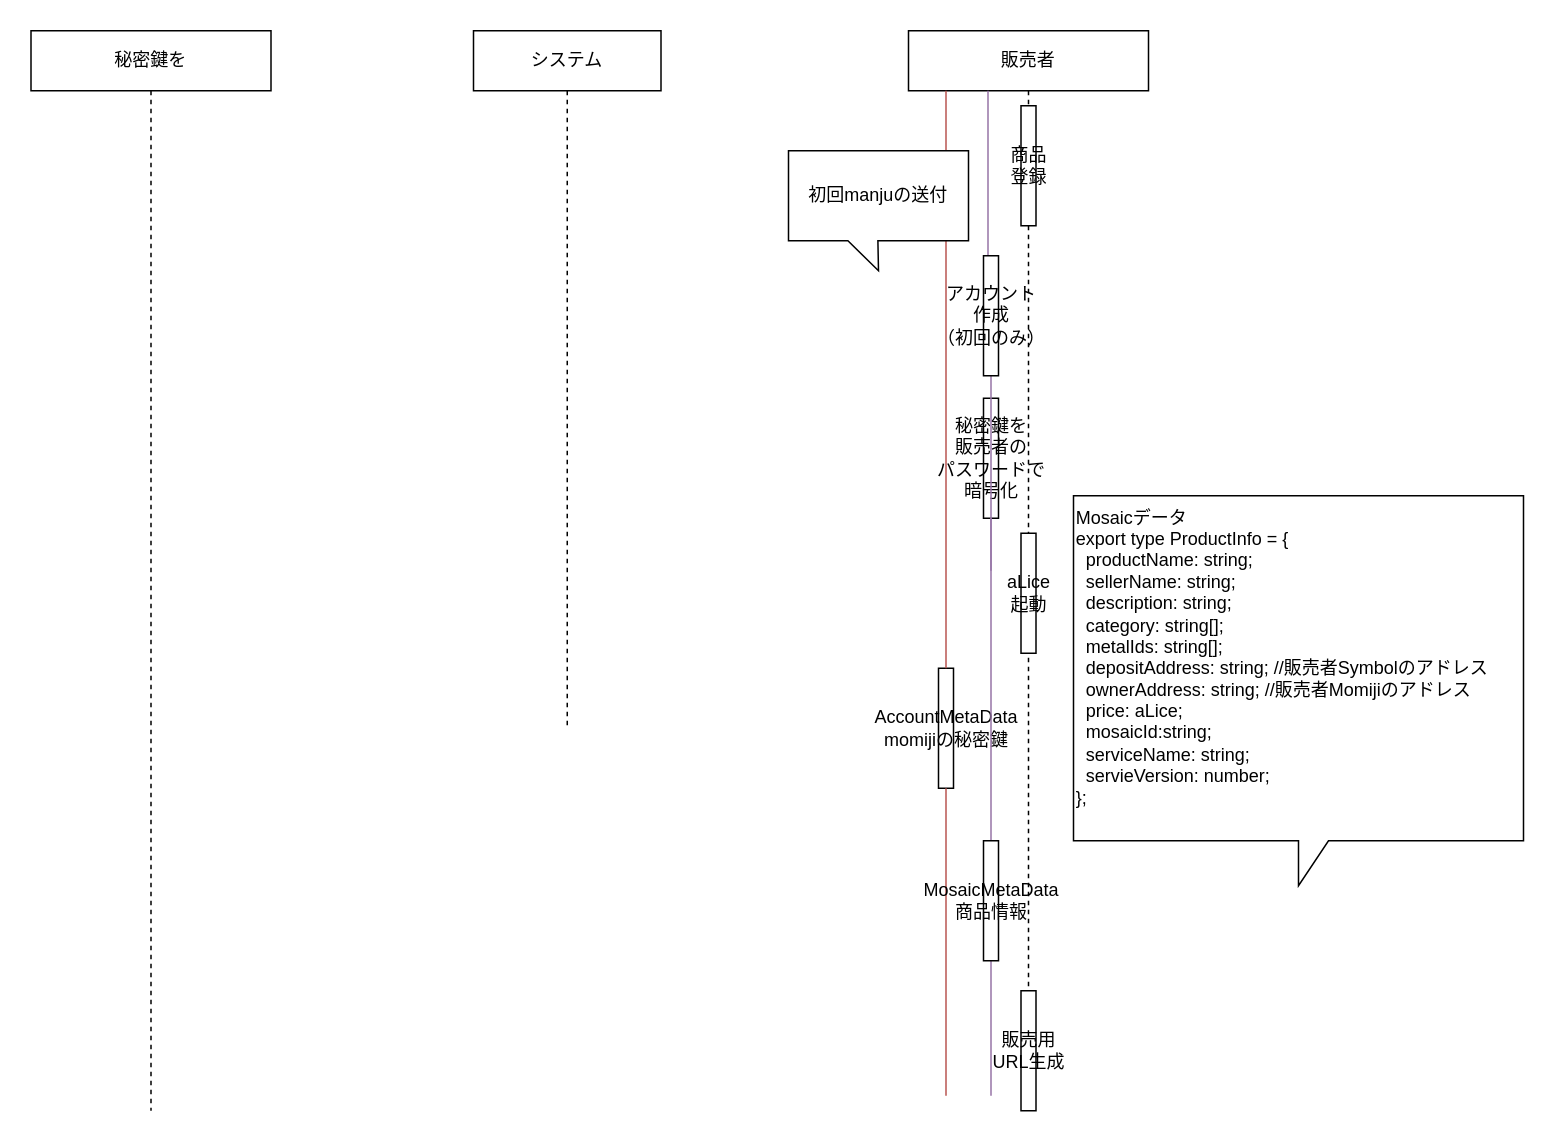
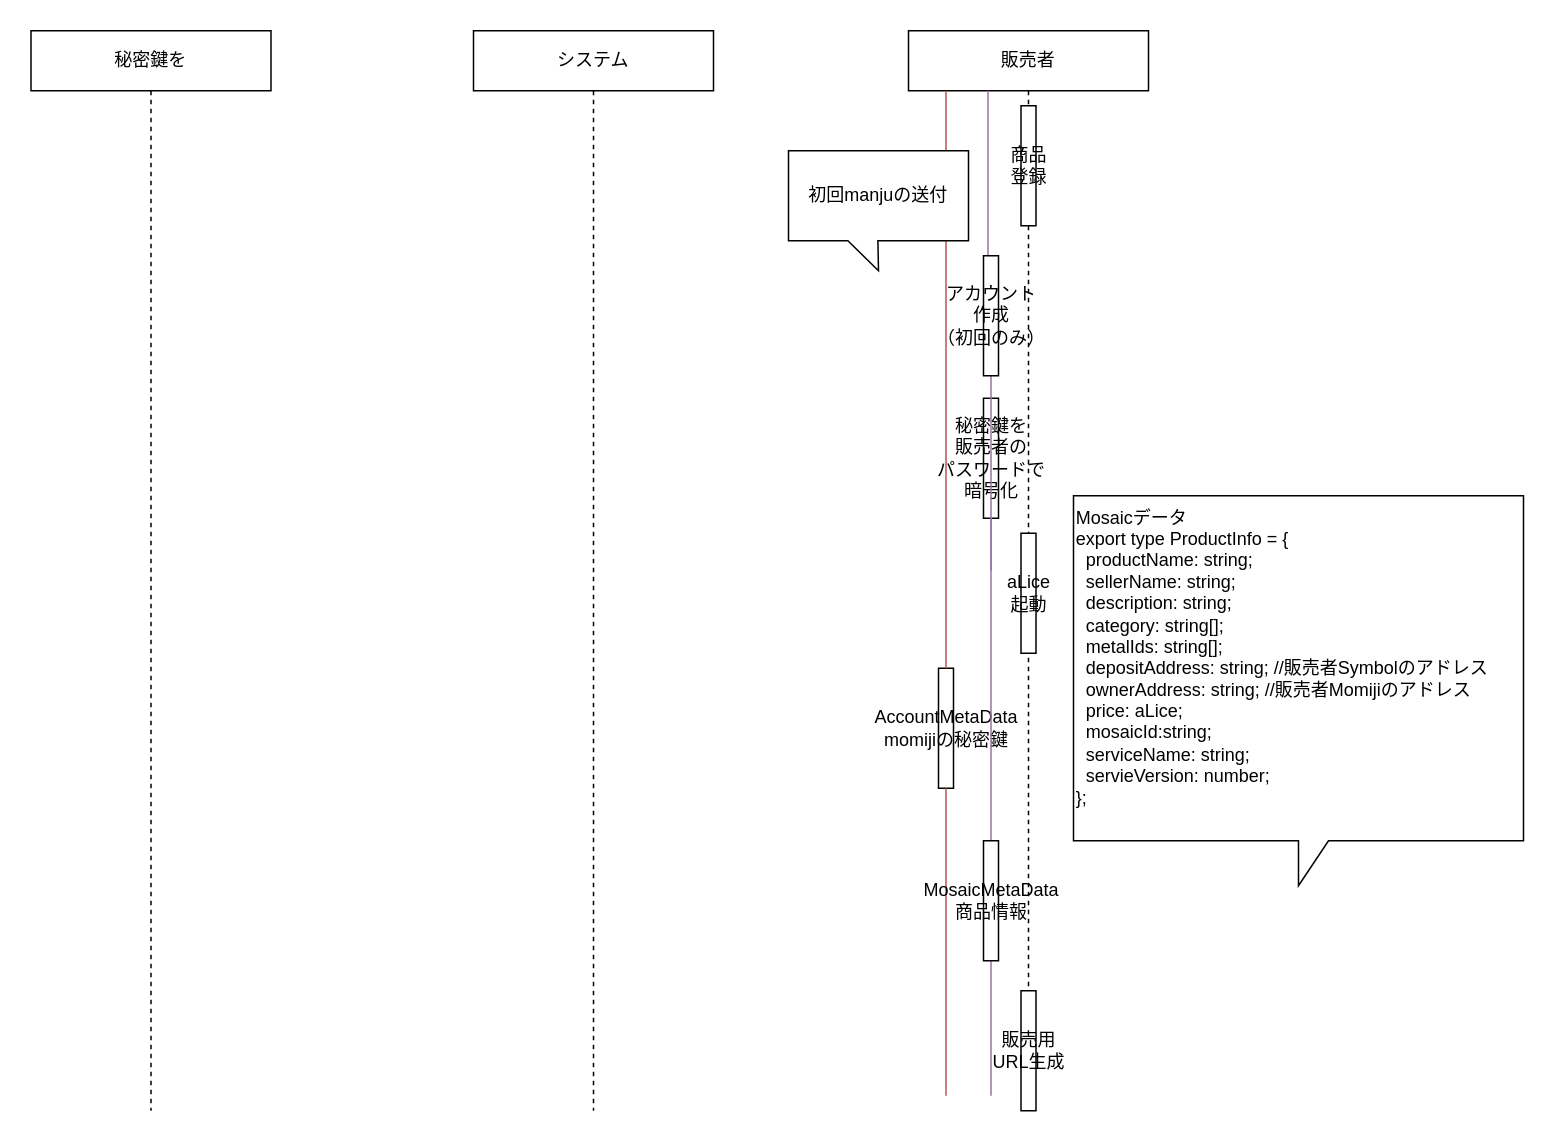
- <mxCell id="3" value="システム" style="shape=umlLifeline;perimeter=lifelinePerimeter;whiteSpace=wrap;html=1;container=0;dropTarget=0;collapsible=0;recursiveResize=0;outlineConnect=0;portConstraint=eastwest;newEdgeStyle={&quot;edgeStyle&quot;:&quot;elbowEdgeStyle&quot;,&quot;elbow&quot;:&quot;vertical&quot;,&quot;curved&quot;:0,&quot;rounded&quot;:0};" parent="1" vertex="1"><mxGeometry x="315" y="20" width="125" height="465" as="geometry" /></mxCell>
+ <mxCell id="3" value="システム" style="shape=umlLifeline;perimeter=lifelinePerimeter;whiteSpace=wrap;html=1;container=0;dropTarget=0;collapsible=0;recursiveResize=0;outlineConnect=0;portConstraint=eastwest;newEdgeStyle={&quot;edgeStyle&quot;:&quot;elbowEdgeStyle&quot;,&quot;elbow&quot;:&quot;vertical&quot;,&quot;curved&quot;:0,&quot;rounded&quot;:0};" parent="1" vertex="1"><mxGeometry x="315" y="20" width="160" height="720" as="geometry" /></mxCell>
